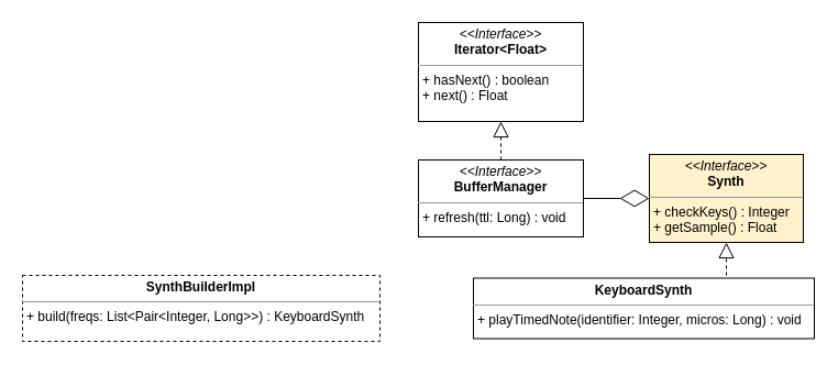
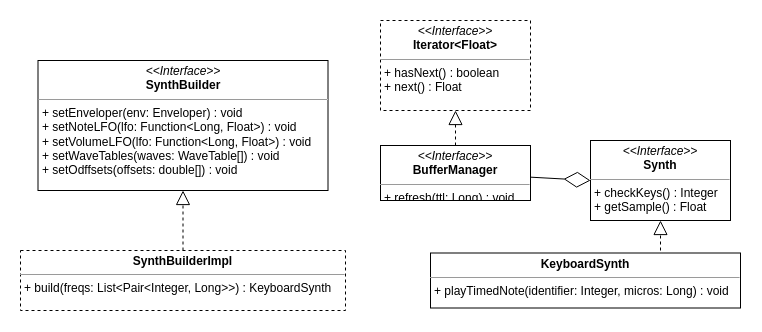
- <mxCell id="7" value="&lt;p style=&quot;margin: 0px ; margin-top: 4px ; text-align: center&quot;&gt;&lt;i&gt;&amp;lt;&amp;lt;Interface&amp;gt;&amp;gt;&lt;/i&gt;&lt;br&gt;&lt;b&gt;Iterator&amp;lt;Float&amp;gt;&lt;/b&gt;&lt;/p&gt;&lt;hr size=&quot;1&quot;&gt;&lt;p style=&quot;margin: 0px ; margin-left: 4px&quot;&gt;+ hasNext() : boolean&lt;/p&gt;&lt;p style=&quot;margin: 0px ; margin-left: 4px&quot;&gt;+ next() : Float&lt;/p&gt;" style="verticalAlign=top;align=left;overflow=fill;fontSize=12;fontFamily=Helvetica;html=1;" vertex="1" parent="1"><mxGeometry x="380" y="20" width="150" height="90" as="geometry" /></mxCell>
+ <mxCell id="7" value="&lt;p style=&quot;margin: 0px ; margin-top: 4px ; text-align: center&quot;&gt;&lt;i&gt;&amp;lt;&amp;lt;Interface&amp;gt;&amp;gt;&lt;/i&gt;&lt;br&gt;&lt;b&gt;Iterator&amp;lt;Float&amp;gt;&lt;/b&gt;&lt;/p&gt;&lt;hr size=&quot;1&quot;&gt;&lt;p style=&quot;margin: 0px ; margin-left: 4px&quot;&gt;+ hasNext() : boolean&lt;/p&gt;&lt;p style=&quot;margin: 0px ; margin-left: 4px&quot;&gt;+ next() : Float&lt;/p&gt;" style="verticalAlign=top;align=left;overflow=fill;fontSize=12;fontFamily=Helvetica;html=1;dashed=1;" vertex="1" parent="1"><mxGeometry x="380" y="20" width="150" height="90" as="geometry" /></mxCell>
+ <mxCell id="2" value="&lt;p style=&quot;margin: 0px ; margin-top: 4px ; text-align: center&quot;&gt;&lt;i&gt;&amp;lt;&amp;lt;Interface&amp;gt;&amp;gt;&lt;/i&gt;&lt;br&gt;&lt;b&gt;SynthBuilder&lt;/b&gt;&lt;/p&gt;&lt;hr size=&quot;1&quot;&gt;&lt;p style=&quot;margin: 0px 0px 0px 4px&quot;&gt;+ setEnveloper(env: Enveloper) : void&lt;br&gt;&lt;/p&gt;&lt;p style=&quot;margin: 0px 0px 0px 4px&quot;&gt;+ setNoteLFO(lfo: Function&amp;lt;Long, Float&amp;gt;) : void&lt;/p&gt;&lt;p style=&quot;margin: 0px 0px 0px 4px&quot;&gt;+ setVolumeLFO(lfo: Function&amp;lt;Long, Float&amp;gt;) : void&lt;/p&gt;&lt;p style=&quot;margin: 0px 0px 0px 4px&quot;&gt;+ setWaveTables(waves: WaveTable[]) : void&lt;/p&gt;&lt;p style=&quot;margin: 0px 0px 0px 4px&quot;&gt;+ setOdffsets(offsets: double[]) : void&lt;/p&gt;" style="verticalAlign=top;align=left;overflow=fill;fontSize=12;fontFamily=Helvetica;html=1;" vertex="1" parent="1"><mxGeometry x="37.5" y="60" width="290" height="130" as="geometry" /></mxCell>
- <mxCell id="8" value="&lt;p style=&quot;margin: 0px ; margin-top: 4px ; text-align: center&quot;&gt;&lt;i&gt;&amp;lt;&amp;lt;Interface&amp;gt;&amp;gt;&lt;/i&gt;&lt;br&gt;&lt;b&gt;BufferManager&lt;/b&gt;&lt;/p&gt;&lt;hr size=&quot;1&quot;&gt;&lt;p style=&quot;margin: 0px ; margin-left: 4px&quot;&gt;+ refresh(ttl: Long) : void&lt;/p&gt;" style="verticalAlign=top;align=left;overflow=fill;fontSize=12;fontFamily=Helvetica;html=1;" vertex="1" parent="1"><mxGeometry x="380" y="145" width="150" height="70" as="geometry" /></mxCell>
+ <mxCell id="8" value="&lt;p style=&quot;margin: 0px ; margin-top: 4px ; text-align: center&quot;&gt;&lt;i&gt;&amp;lt;&amp;lt;Interface&amp;gt;&amp;gt;&lt;/i&gt;&lt;br&gt;&lt;b&gt;BufferManager&lt;/b&gt;&lt;/p&gt;&lt;hr size=&quot;1&quot;&gt;&lt;p style=&quot;margin: 0px ; margin-left: 4px&quot;&gt;+ refresh(ttl: Long) : void&lt;/p&gt;" style="verticalAlign=top;align=left;overflow=fill;fontSize=12;fontFamily=Helvetica;html=1;" vertex="1" parent="1"><mxGeometry x="380" y="145" width="150" height="55" as="geometry" /></mxCell>
- <mxCell id="10" value="&lt;p style=&quot;margin: 0px ; margin-top: 4px ; text-align: center&quot;&gt;&lt;i&gt;&amp;lt;&amp;lt;Interface&amp;gt;&amp;gt;&lt;/i&gt;&lt;br&gt;&lt;b&gt;Synth&lt;/b&gt;&lt;/p&gt;&lt;hr size=&quot;1&quot;&gt;&lt;p style=&quot;margin: 0px ; margin-left: 4px&quot;&gt;+ checkKeys() : Integer&lt;/p&gt;&lt;p style=&quot;margin: 0px ; margin-left: 4px&quot;&gt;+ getSample() : Float&lt;/p&gt;" style="verticalAlign=top;align=left;overflow=fill;fontSize=12;fontFamily=Helvetica;html=1;fillColor=#fff2cc;" vertex="1" parent="1"><mxGeometry x="590" y="140" width="140" height="80" as="geometry" /></mxCell>
+ <mxCell id="10" value="&lt;p style=&quot;margin: 0px ; margin-top: 4px ; text-align: center&quot;&gt;&lt;i&gt;&amp;lt;&amp;lt;Interface&amp;gt;&amp;gt;&lt;/i&gt;&lt;br&gt;&lt;b&gt;Synth&lt;/b&gt;&lt;/p&gt;&lt;hr size=&quot;1&quot;&gt;&lt;p style=&quot;margin: 0px ; margin-left: 4px&quot;&gt;+ checkKeys() : Integer&lt;/p&gt;&lt;p style=&quot;margin: 0px ; margin-left: 4px&quot;&gt;+ getSample() : Float&lt;/p&gt;" style="verticalAlign=top;align=left;overflow=fill;fontSize=12;fontFamily=Helvetica;html=1;" vertex="1" parent="1"><mxGeometry x="590" y="140" width="140" height="80" as="geometry" /></mxCell>
+ <mxCell id="4" value="" style="endArrow=block;dashed=1;endFill=0;endSize=12;html=1;" edge="1" parent="1" source="3" target="2"><mxGeometry width="160" relative="1" as="geometry"><mxPoint x="217.5" y="290" as="sourcePoint" /><mxPoint x="377.5" y="290" as="targetPoint" /></mxGeometry></mxCell>
